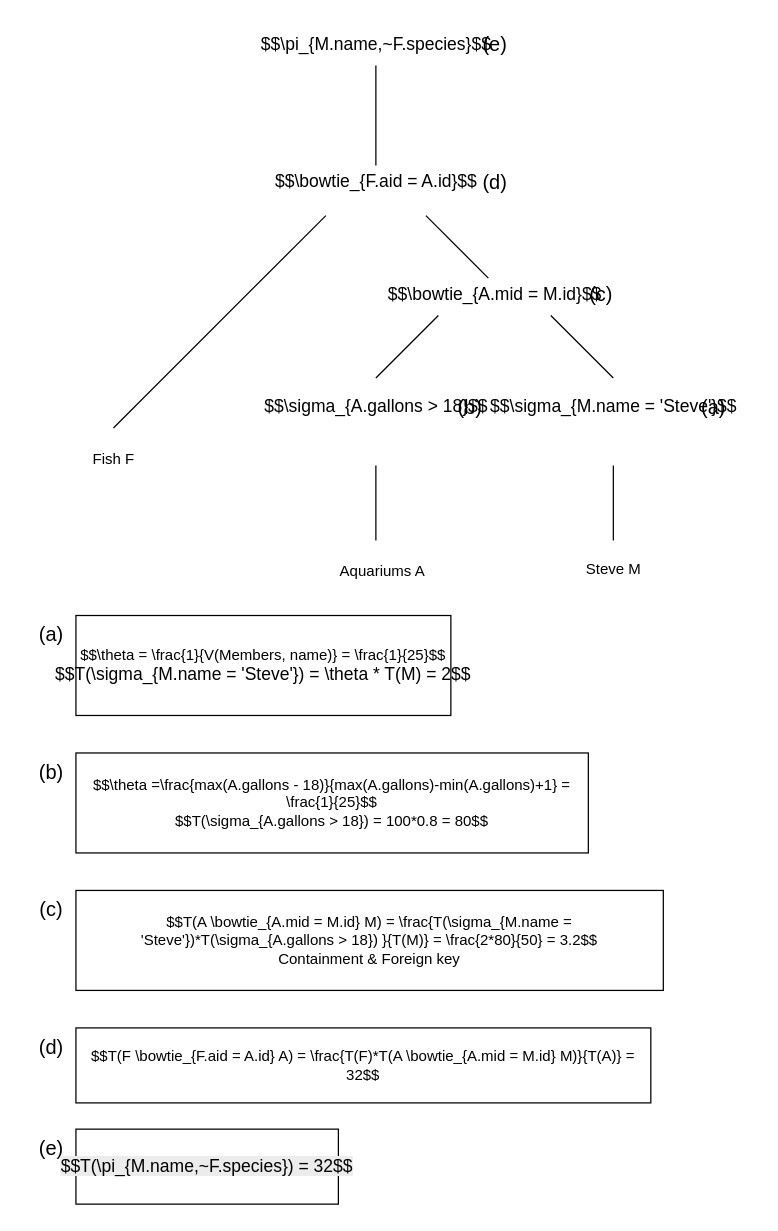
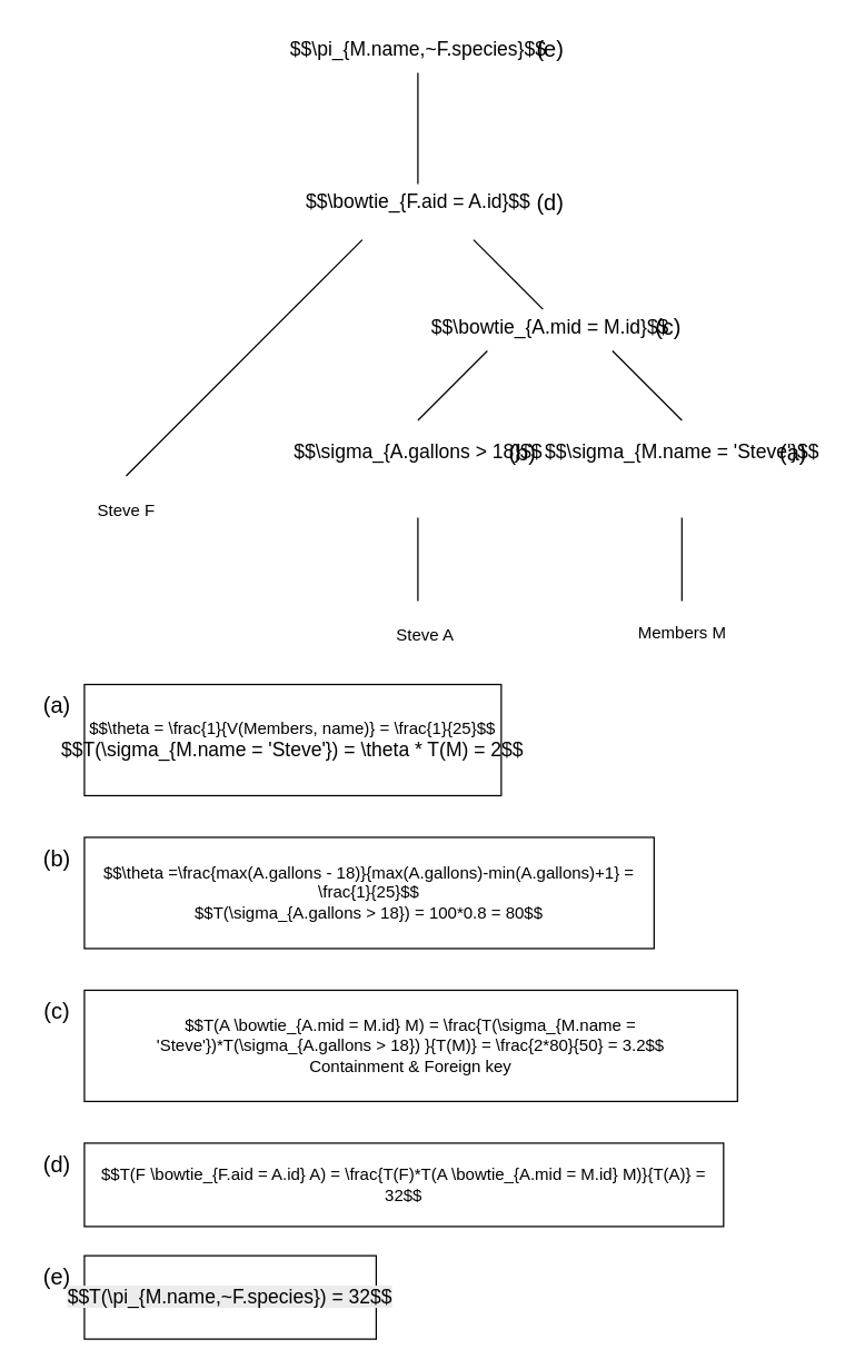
- <mxCell id="9" value="Fish F" style="text;html=1;align=center;verticalAlign=middle;resizable=0;points=[];autosize=1;strokeColor=none;fillColor=none;" parent="1" vertex="1"><mxGeometry x="60" y="352" width="60" height="30" as="geometry" /></mxCell>
+ <mxCell id="9" value="Steve F" style="text;html=1;align=center;verticalAlign=middle;resizable=0;points=[];autosize=1;strokeColor=none;fillColor=none;" parent="1" vertex="1"><mxGeometry x="60" y="352" width="60" height="30" as="geometry" /></mxCell>
- <mxCell id="11" value="Steve M" style="text;html=1;align=center;verticalAlign=middle;resizable=0;points=[];autosize=1;strokeColor=none;fillColor=none;" parent="1" vertex="1"><mxGeometry x="445" y="440" width="90" height="30" as="geometry" /></mxCell>
+ <mxCell id="11" value="Members M" style="text;html=1;align=center;verticalAlign=middle;resizable=0;points=[];autosize=1;strokeColor=none;fillColor=none;" parent="1" vertex="1"><mxGeometry x="445" y="440" width="90" height="30" as="geometry" /></mxCell>
- <mxCell id="10" value="Aquariums A" style="text;html=1;align=center;verticalAlign=middle;resizable=0;points=[];autosize=1;strokeColor=none;fillColor=none;" parent="1" vertex="1"><mxGeometry x="260" y="442" width="90" height="30" as="geometry" /></mxCell>
+ <mxCell id="10" value="Steve A" style="text;html=1;align=center;verticalAlign=middle;resizable=0;points=[];autosize=1;strokeColor=none;fillColor=none;" parent="1" vertex="1"><mxGeometry x="260" y="442" width="90" height="30" as="geometry" /></mxCell>
